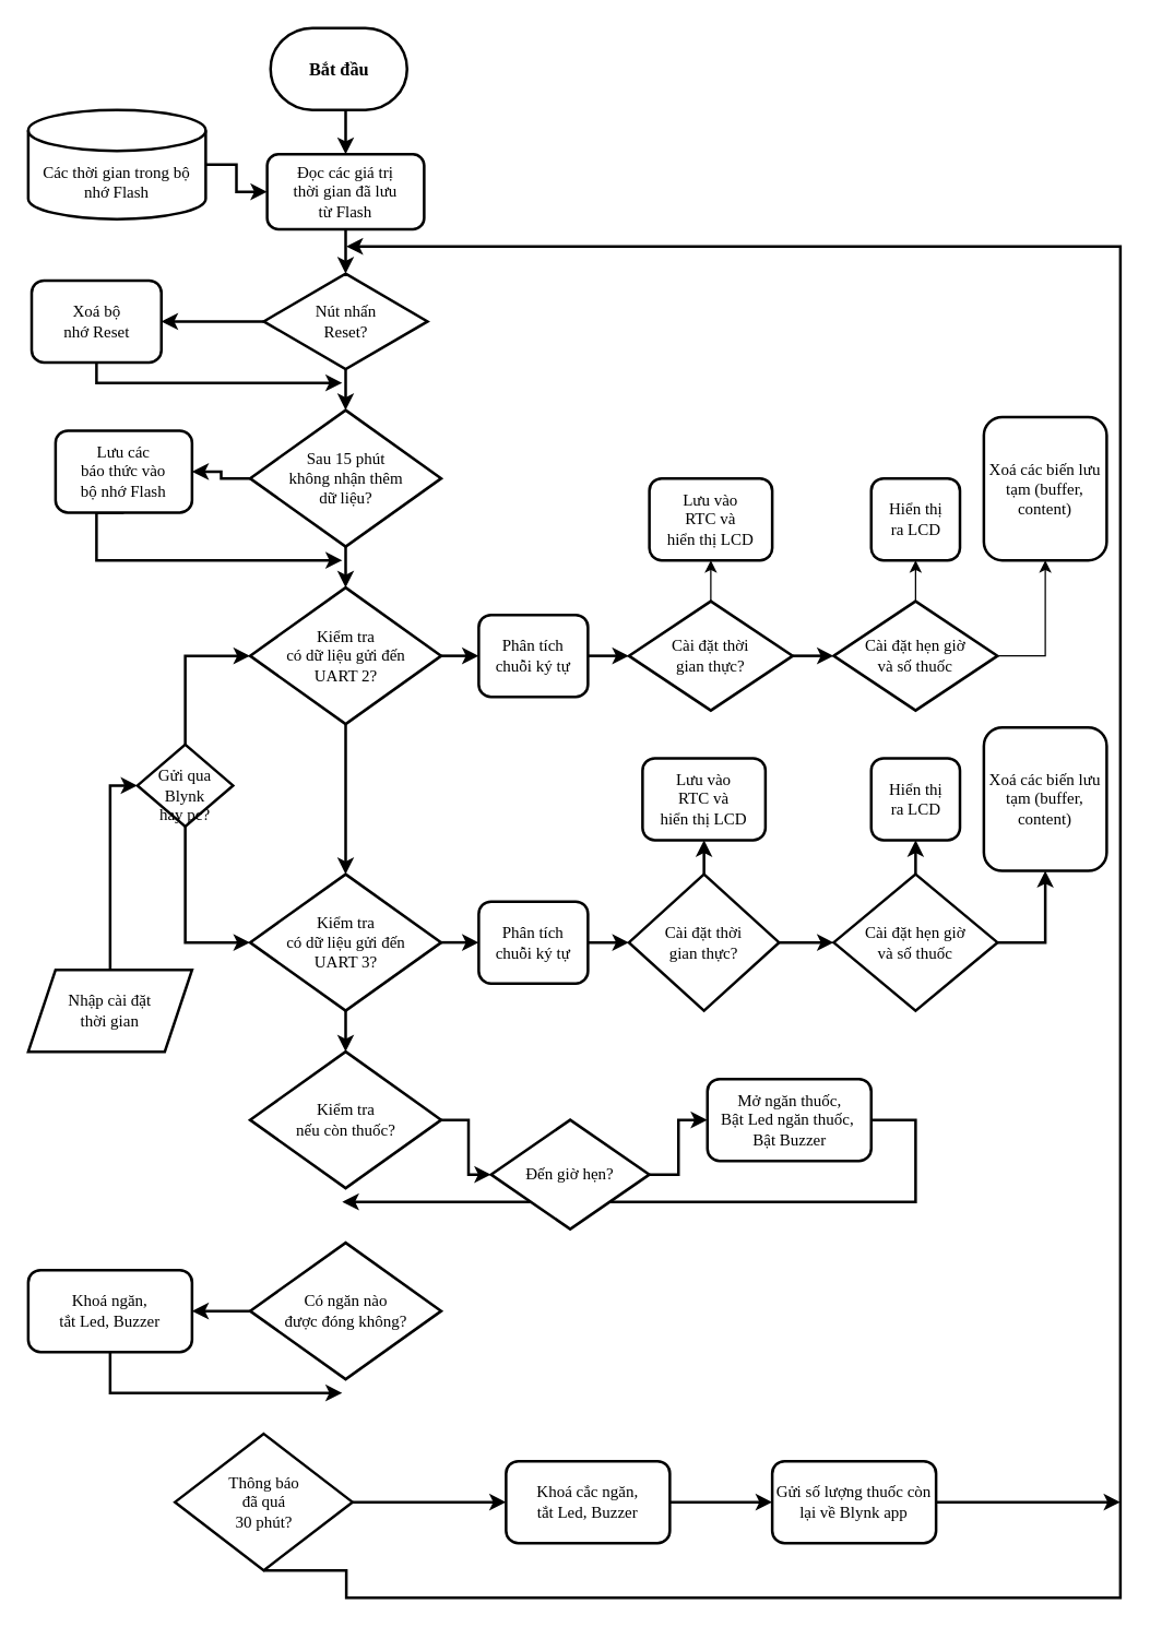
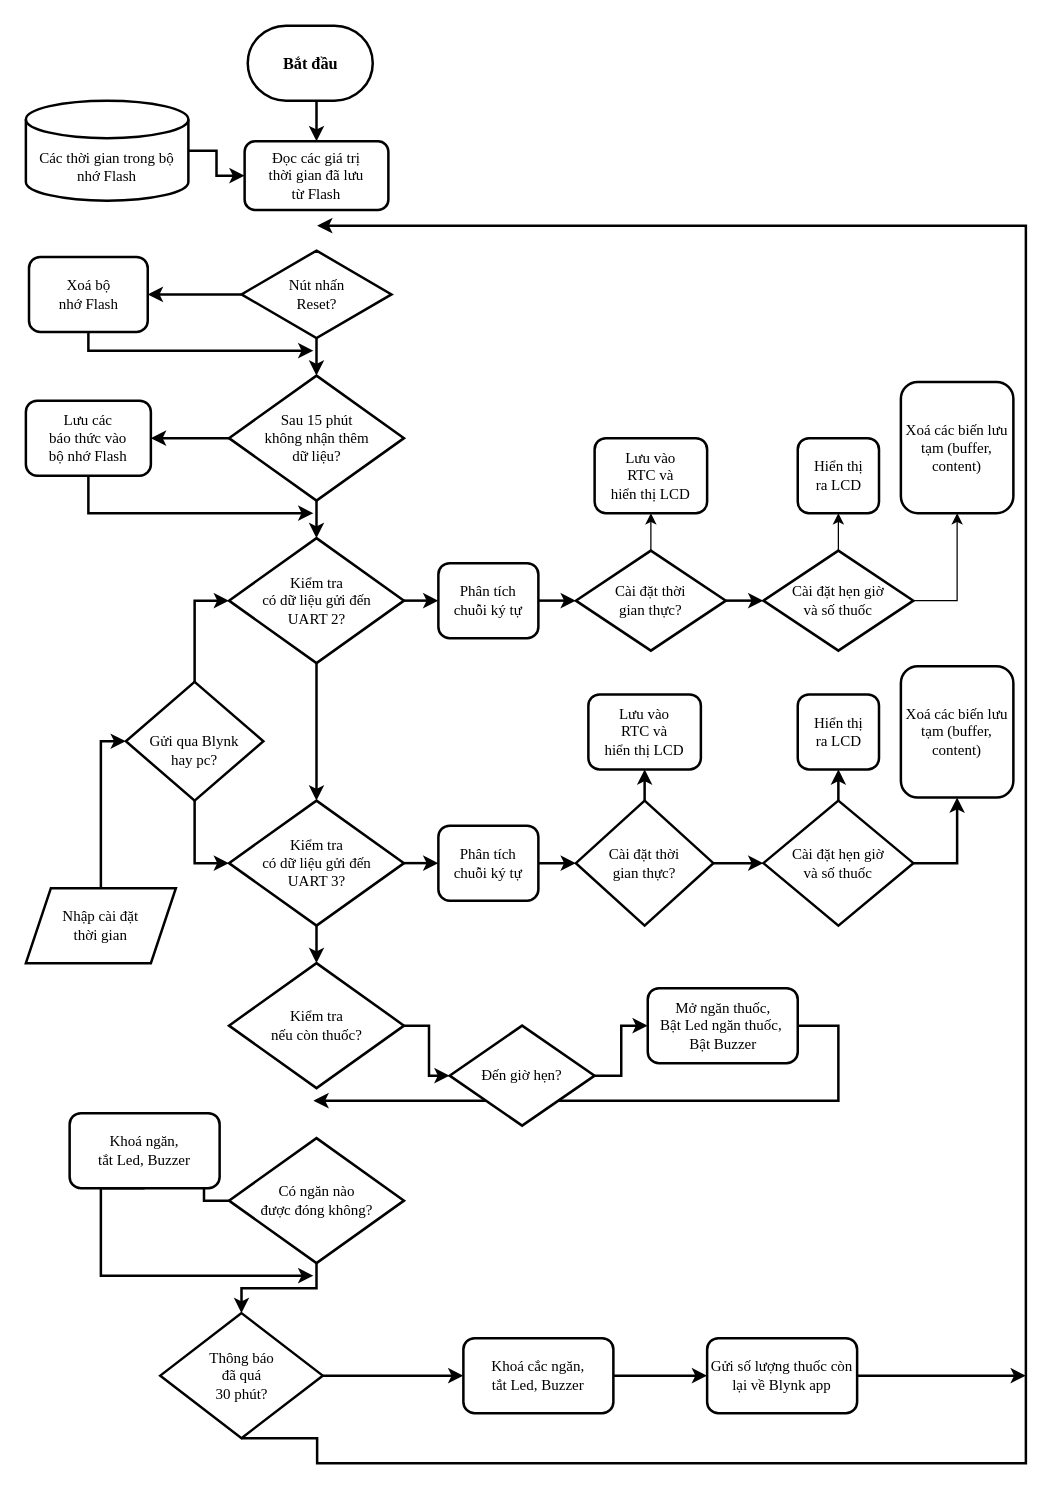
- <mxCell id="4" style="edgeStyle=orthogonalEdgeStyle;rounded=0;orthogonalLoop=1;jettySize=auto;html=1;exitX=0.5;exitY=1;exitDx=0;exitDy=0;entryX=0.5;entryY=0;entryDx=0;entryDy=0;strokeWidth=2;fontFamily=Verdana;fontStyle=0" parent="1" source="5" target="12" edge="1"><mxGeometry relative="1" as="geometry" /></mxCell>
- <mxCell id="9" value="Xoá bộ &lt;br&gt;nhớ Reset" style="rounded=1;whiteSpace=wrap;html=1;strokeWidth=2;fontFamily=Verdana;fontStyle=0" parent="1" vertex="1"><mxGeometry x="22.5" y="205" width="95" height="60" as="geometry" /></mxCell>
+ <mxCell id="9" value="Xoá bộ &lt;br&gt;nhớ Flash" style="rounded=1;whiteSpace=wrap;html=1;strokeWidth=2;fontFamily=Verdana;fontStyle=0" parent="1" vertex="1"><mxGeometry x="22.5" y="205" width="95" height="60" as="geometry" /></mxCell>
- <mxCell id="17" value="Lưu các &lt;br&gt;báo thức vào&lt;br&gt;bộ nhớ Flash" style="rounded=1;whiteSpace=wrap;html=1;strokeWidth=2;fontFamily=Verdana;fontStyle=0" parent="1" vertex="1"><mxGeometry x="40" y="315" width="100" height="60" as="geometry" /></mxCell>
+ <mxCell id="17" value="Lưu các &lt;br&gt;báo thức vào&lt;br&gt;bộ nhớ Flash" style="rounded=1;whiteSpace=wrap;html=1;strokeWidth=2;fontFamily=Verdana;fontStyle=0" parent="1" vertex="1"><mxGeometry x="20" y="320" width="100" height="60" as="geometry" /></mxCell>
- <mxCell id="31" value="&lt;br&gt;Gửi qua Blynk &lt;br&gt;hay pc?" style="rhombus;whiteSpace=wrap;html=1;strokeWidth=2;fontFamily=Verdana;fontStyle=0" parent="1" vertex="1"><mxGeometry x="100" y="545" width="70" height="60" as="geometry" /></mxCell>
+ <mxCell id="31" value="&lt;br&gt;Gửi qua Blynk &lt;br&gt;hay pc?" style="rhombus;whiteSpace=wrap;html=1;strokeWidth=2;fontFamily=Verdana;fontStyle=0" parent="1" vertex="1"><mxGeometry x="100" y="545" width="110" height="95" as="geometry" /></mxCell>
- <mxCell id="41" value="Khoá ngăn, &lt;br&gt;tắt Led, Buzzer" style="rounded=1;whiteSpace=wrap;html=1;strokeWidth=2;fontFamily=Verdana;fontStyle=0" parent="1" vertex="1"><mxGeometry x="20" y="930" width="120" height="60" as="geometry" /></mxCell>
+ <mxCell id="41" value="Khoá ngăn, &lt;br&gt;tắt Led, Buzzer" style="rounded=1;whiteSpace=wrap;html=1;strokeWidth=2;fontFamily=Verdana;fontStyle=0" parent="1" vertex="1"><mxGeometry x="55" y="890" width="120" height="60" as="geometry" /></mxCell>
+ <mxCell id="27" style="edgeStyle=orthogonalEdgeStyle;rounded=0;jumpSize=6;orthogonalLoop=1;jettySize=auto;html=1;exitX=0.5;exitY=1;exitDx=0;exitDy=0;entryX=0.5;entryY=0;entryDx=0;entryDy=0;strokeWidth=2;fontFamily=Verdana;fontStyle=0" parent="1" source="28" target="44" edge="1"><mxGeometry relative="1" as="geometry" /></mxCell>
